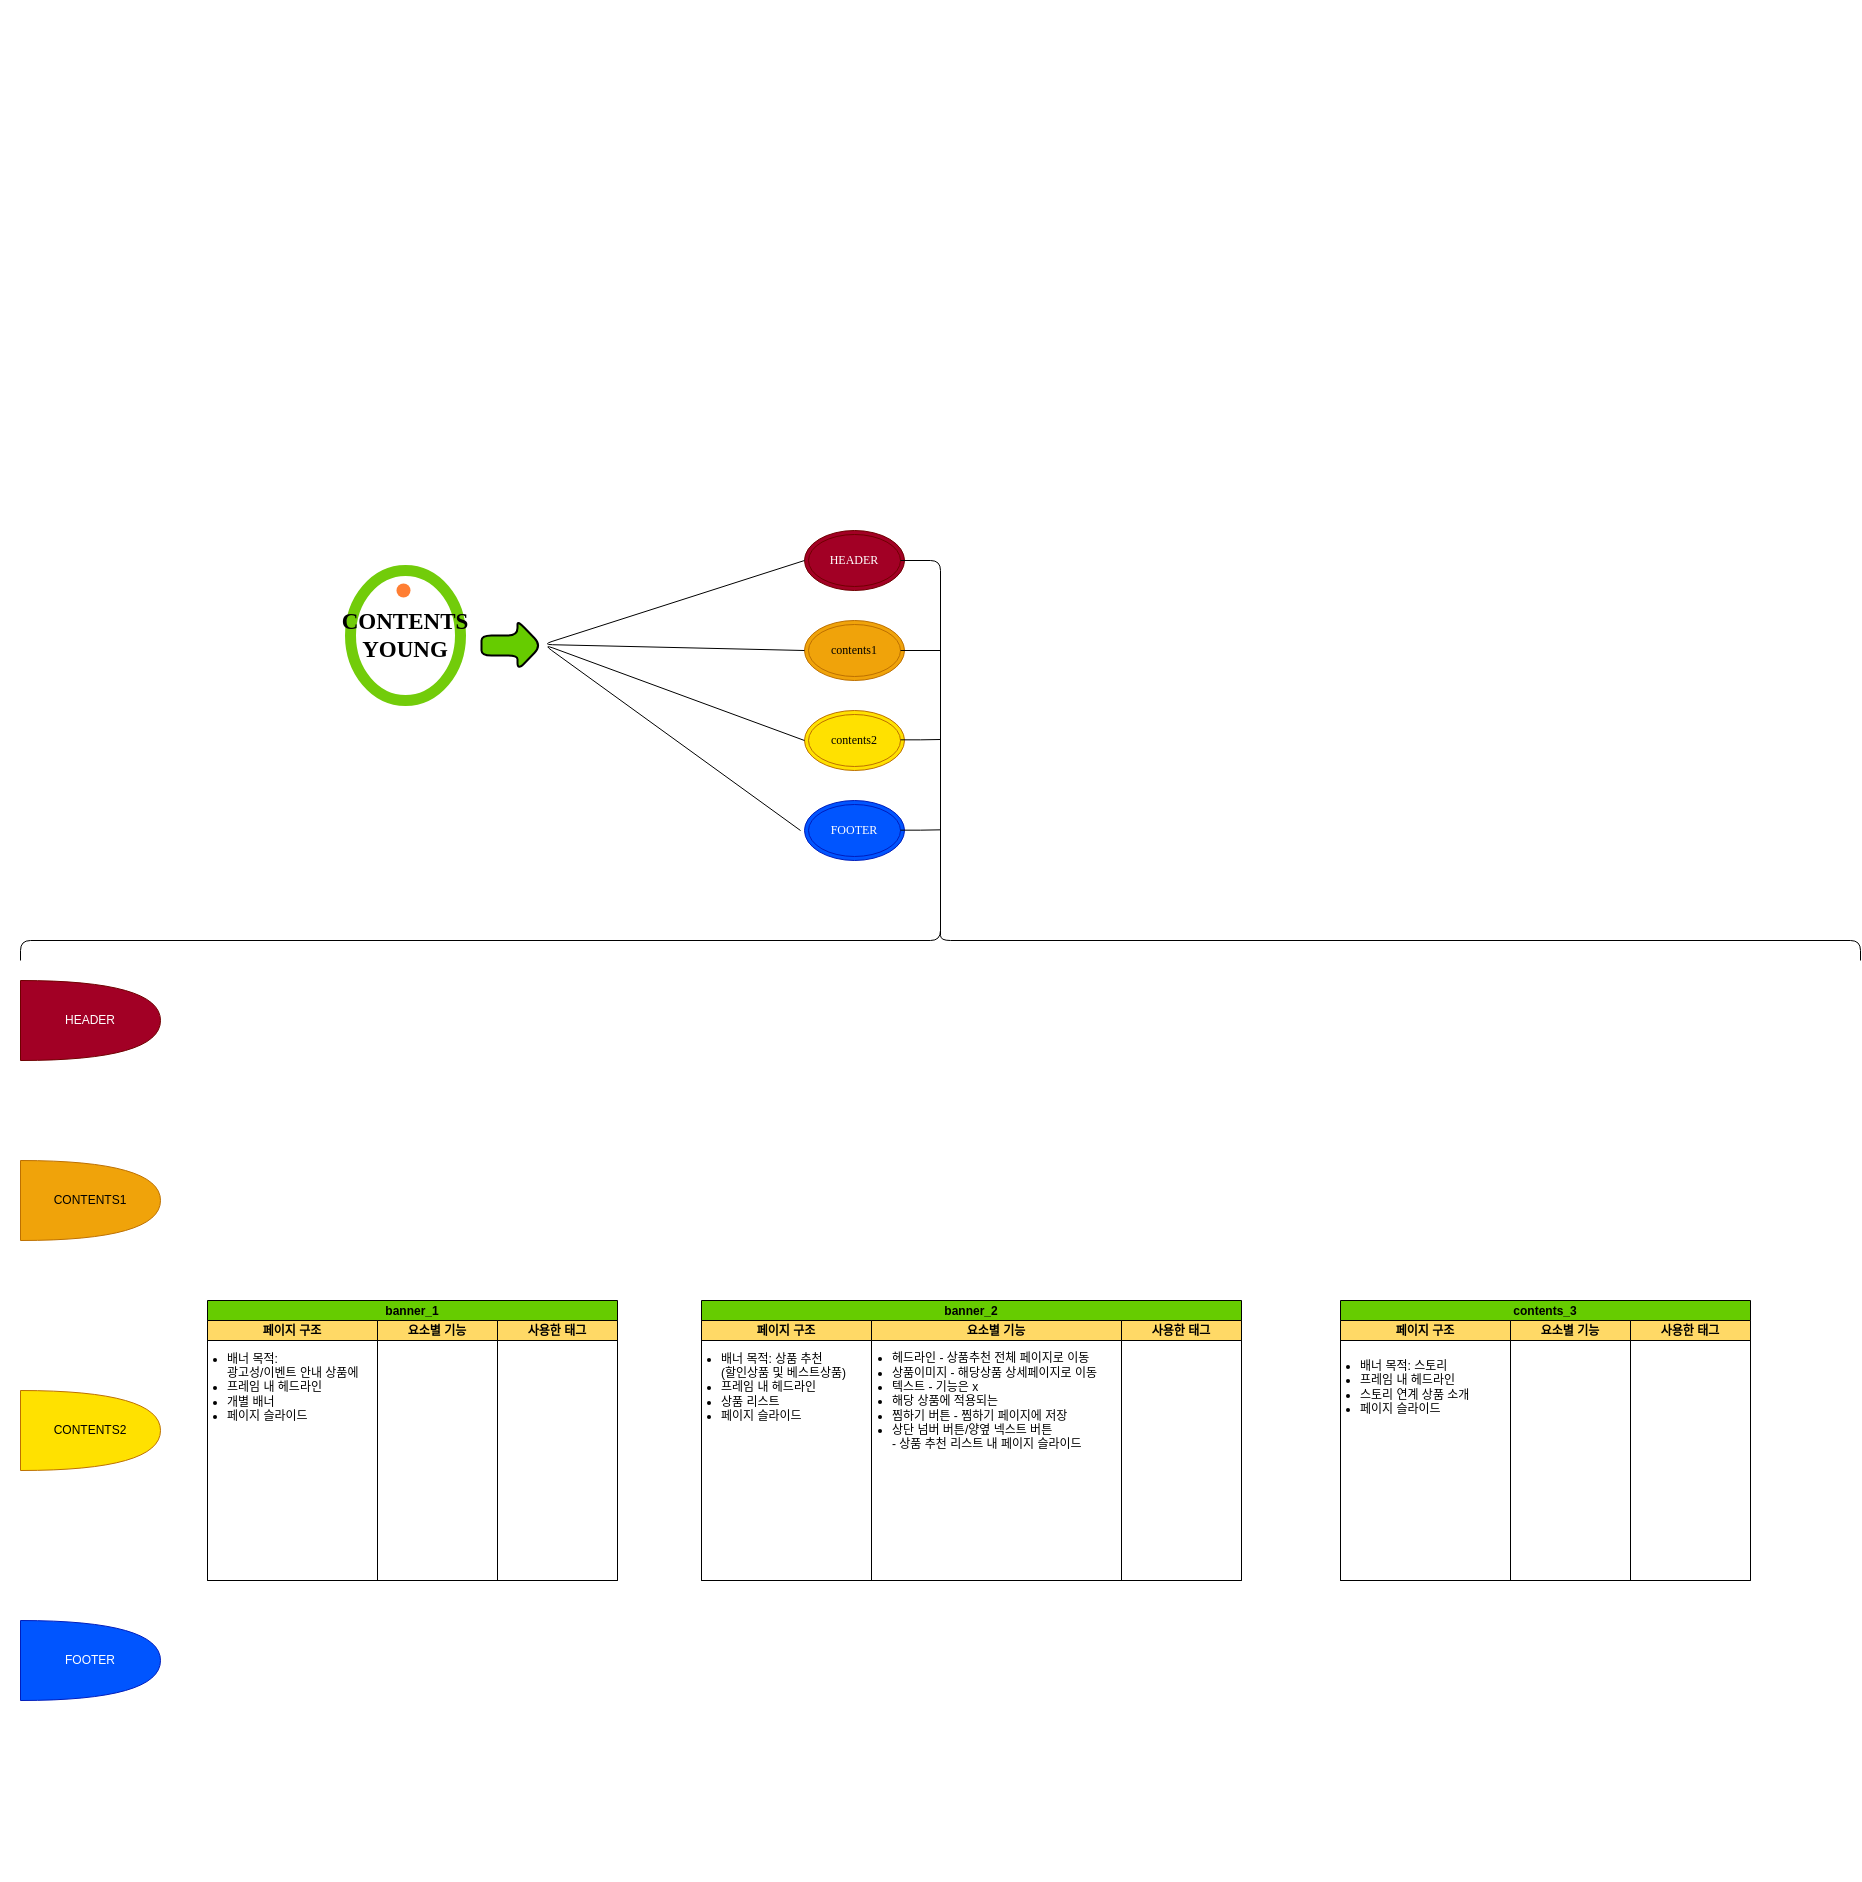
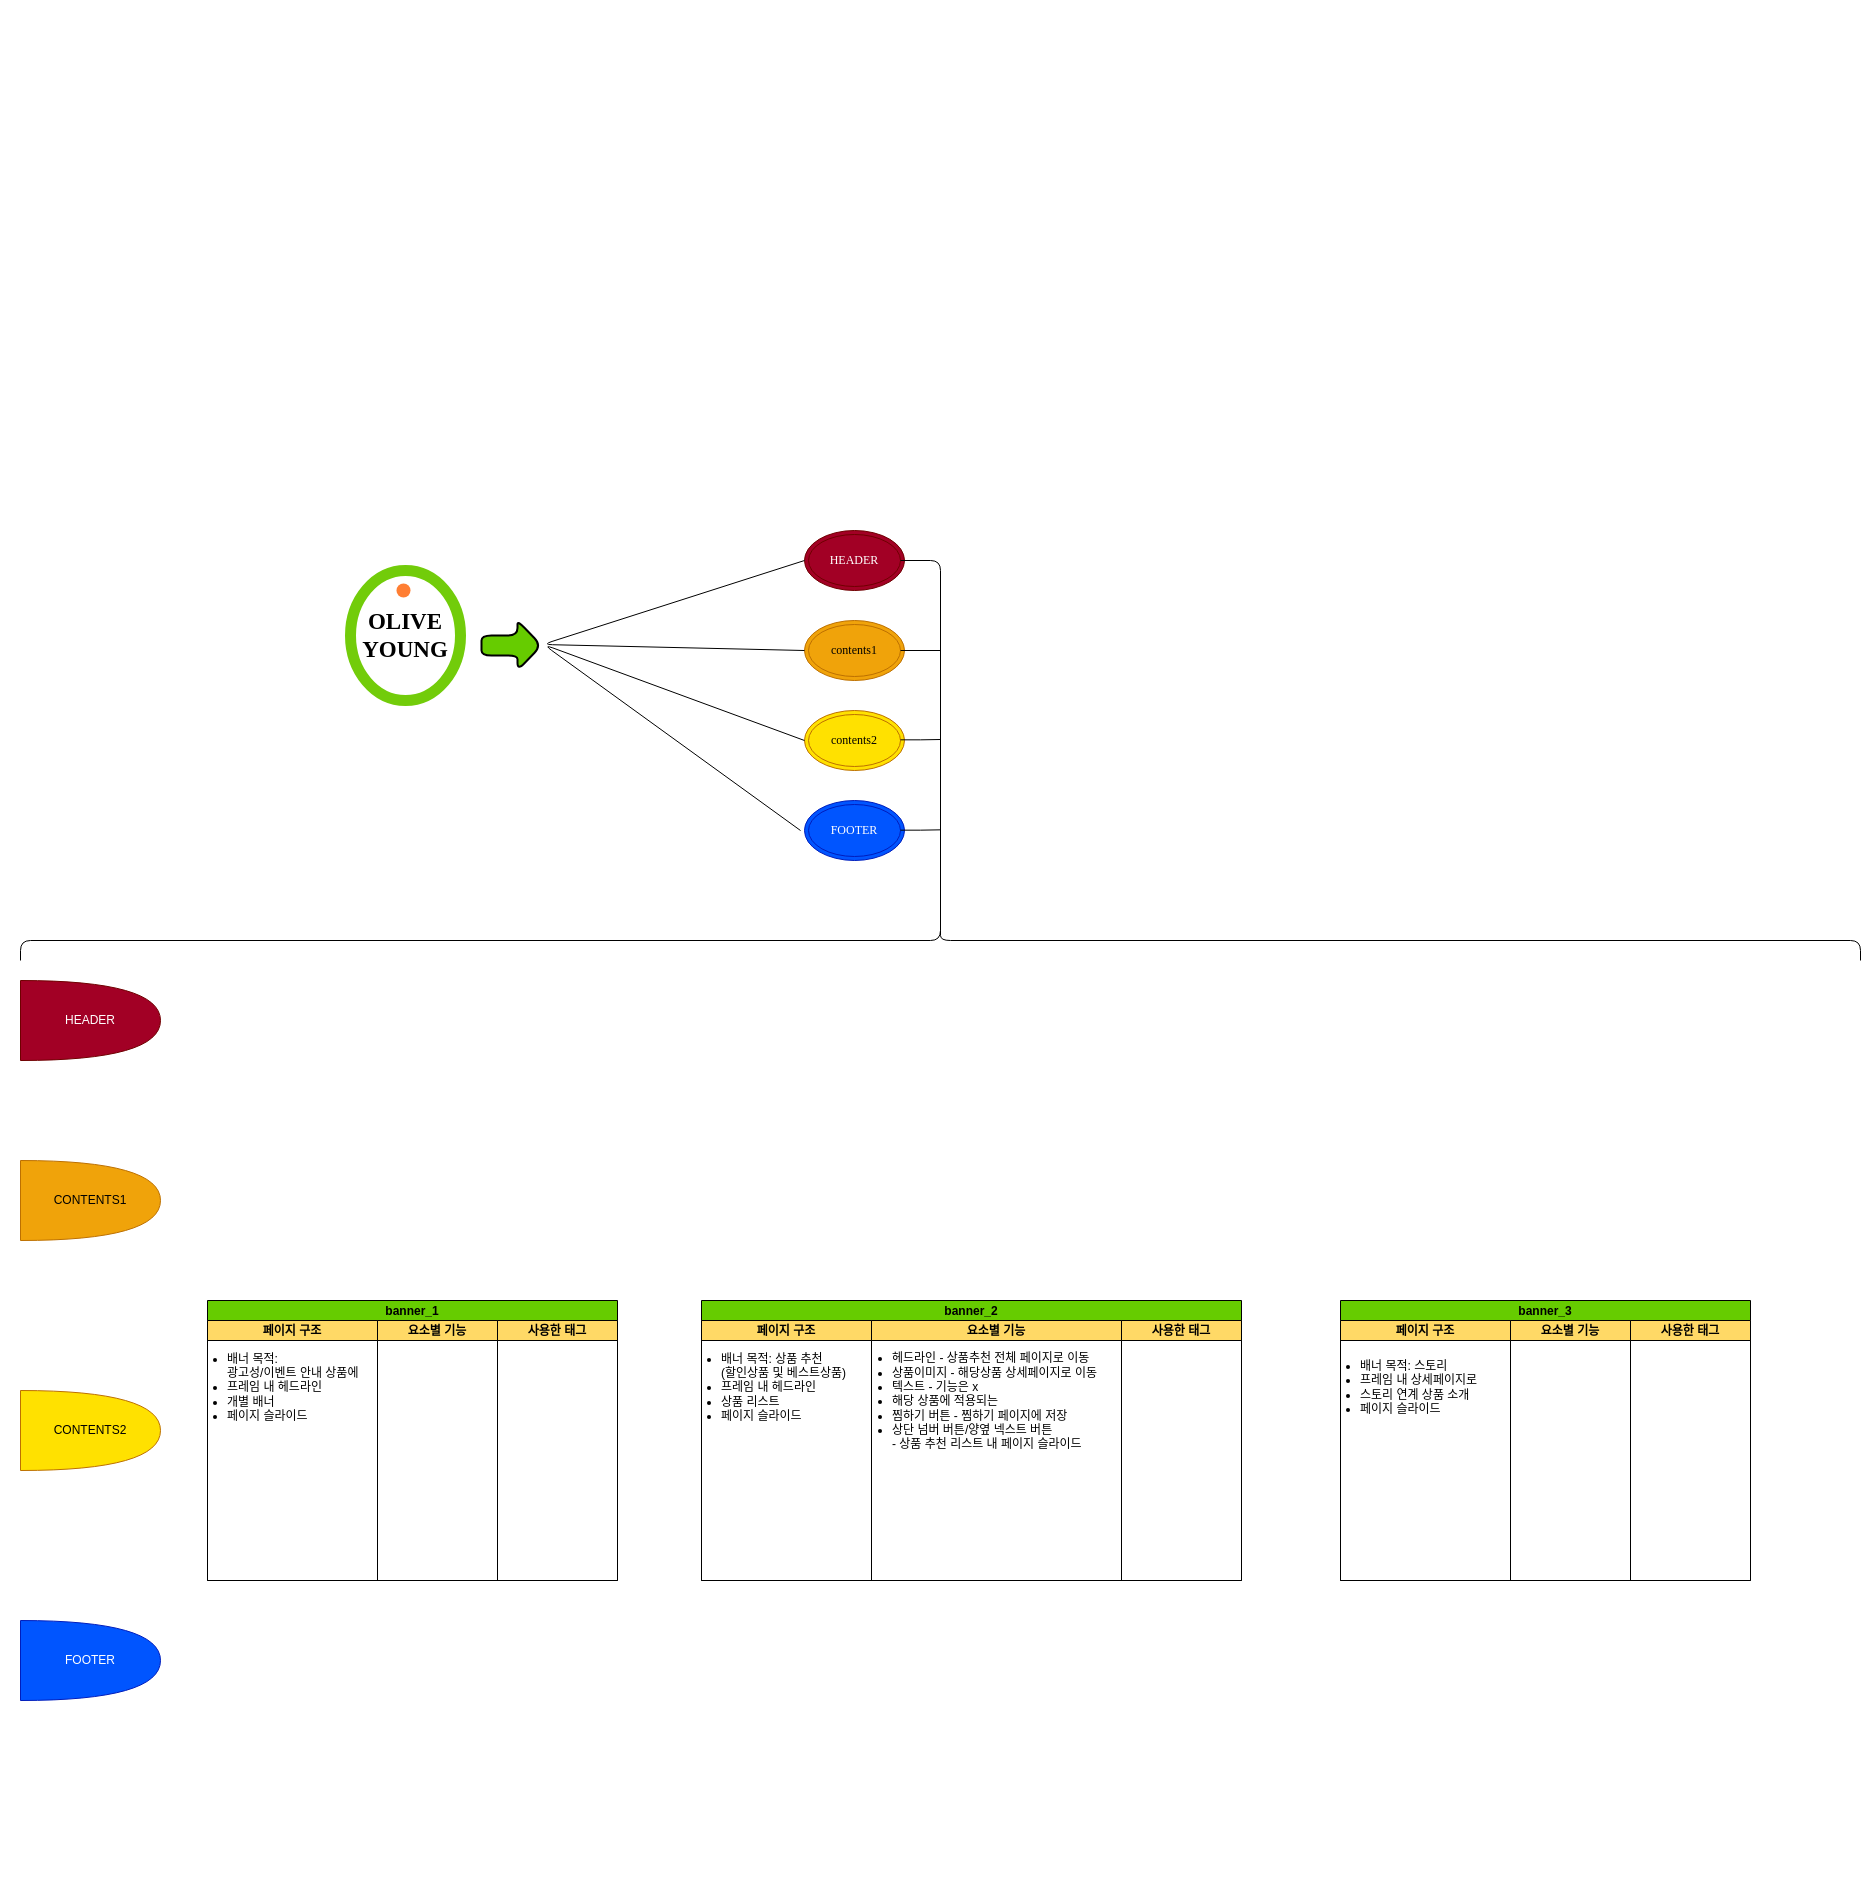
- <mxCell id="34" value="&lt;h5&gt;&lt;font color=&quot;#000000&quot;&gt;&lt;span style=&quot;font-size: 23px;&quot;&gt;CONTENTS YOUNG&lt;/span&gt;&lt;/font&gt;&lt;/h5&gt;" style="strokeWidth=11;html=1;shape=mxgraph.flowchart.start_2;whiteSpace=wrap;fontColor=#FF9933;fillColor=#FFFFFF;strokeColor=#72CC0A;fontFamily=Tahoma;" vertex="1" parent="1"><mxGeometry x="350" y="570" width="110" height="130" as="geometry" /></mxCell>
+ <mxCell id="34" value="&lt;h5&gt;&lt;font color=&quot;#000000&quot;&gt;&lt;span style=&quot;font-size: 23px;&quot;&gt;OLIVE YOUNG&lt;/span&gt;&lt;/font&gt;&lt;/h5&gt;" style="strokeWidth=11;html=1;shape=mxgraph.flowchart.start_2;whiteSpace=wrap;fontColor=#FF9933;fillColor=#FFFFFF;strokeColor=#72CC0A;fontFamily=Tahoma;" vertex="1" parent="1"><mxGeometry x="350" y="570" width="110" height="130" as="geometry" /></mxCell>
- <mxCell id="27" value="contents_3" style="swimlane;childLayout=stackLayout;resizeParent=1;resizeParentMax=0;startSize=20;fillColor=#66CC00;" vertex="1" parent="1"><mxGeometry x="1340" y="1300" width="410" height="280" as="geometry" /></mxCell>
+ <mxCell id="27" value="banner_3" style="swimlane;childLayout=stackLayout;resizeParent=1;resizeParentMax=0;startSize=20;fillColor=#66CC00;" vertex="1" parent="1"><mxGeometry x="1340" y="1300" width="410" height="280" as="geometry" /></mxCell>
- <mxCell id="29" value="&lt;ul&gt;&lt;li&gt;배너 목적: 스토리&lt;br&gt;&lt;/li&gt;&lt;li&gt;프레임 내 헤드라인&lt;/li&gt;&lt;li&gt;스토리 연계 상품 소개&lt;/li&gt;&lt;li&gt;페이지 슬라이드&lt;/li&gt;&lt;/ul&gt;" style="text;html=1;align=left;verticalAlign=middle;resizable=0;points=[];autosize=1;strokeColor=none;fillColor=none;" vertex="1" parent="28"><mxGeometry x="-22" y="22" width="170" height="90" as="geometry" /></mxCell>
+ <mxCell id="29" value="&lt;ul&gt;&lt;li&gt;배너 목적: 스토리&lt;br&gt;&lt;/li&gt;&lt;li&gt;프레임 내 상세페이지로&lt;/li&gt;&lt;li&gt;스토리 연계 상품 소개&lt;/li&gt;&lt;li&gt;페이지 슬라이드&lt;/li&gt;&lt;/ul&gt;" style="text;html=1;align=left;verticalAlign=middle;resizable=0;points=[];autosize=1;strokeColor=none;fillColor=none;" vertex="1" parent="28"><mxGeometry x="-22" y="22" width="170" height="90" as="geometry" /></mxCell>
